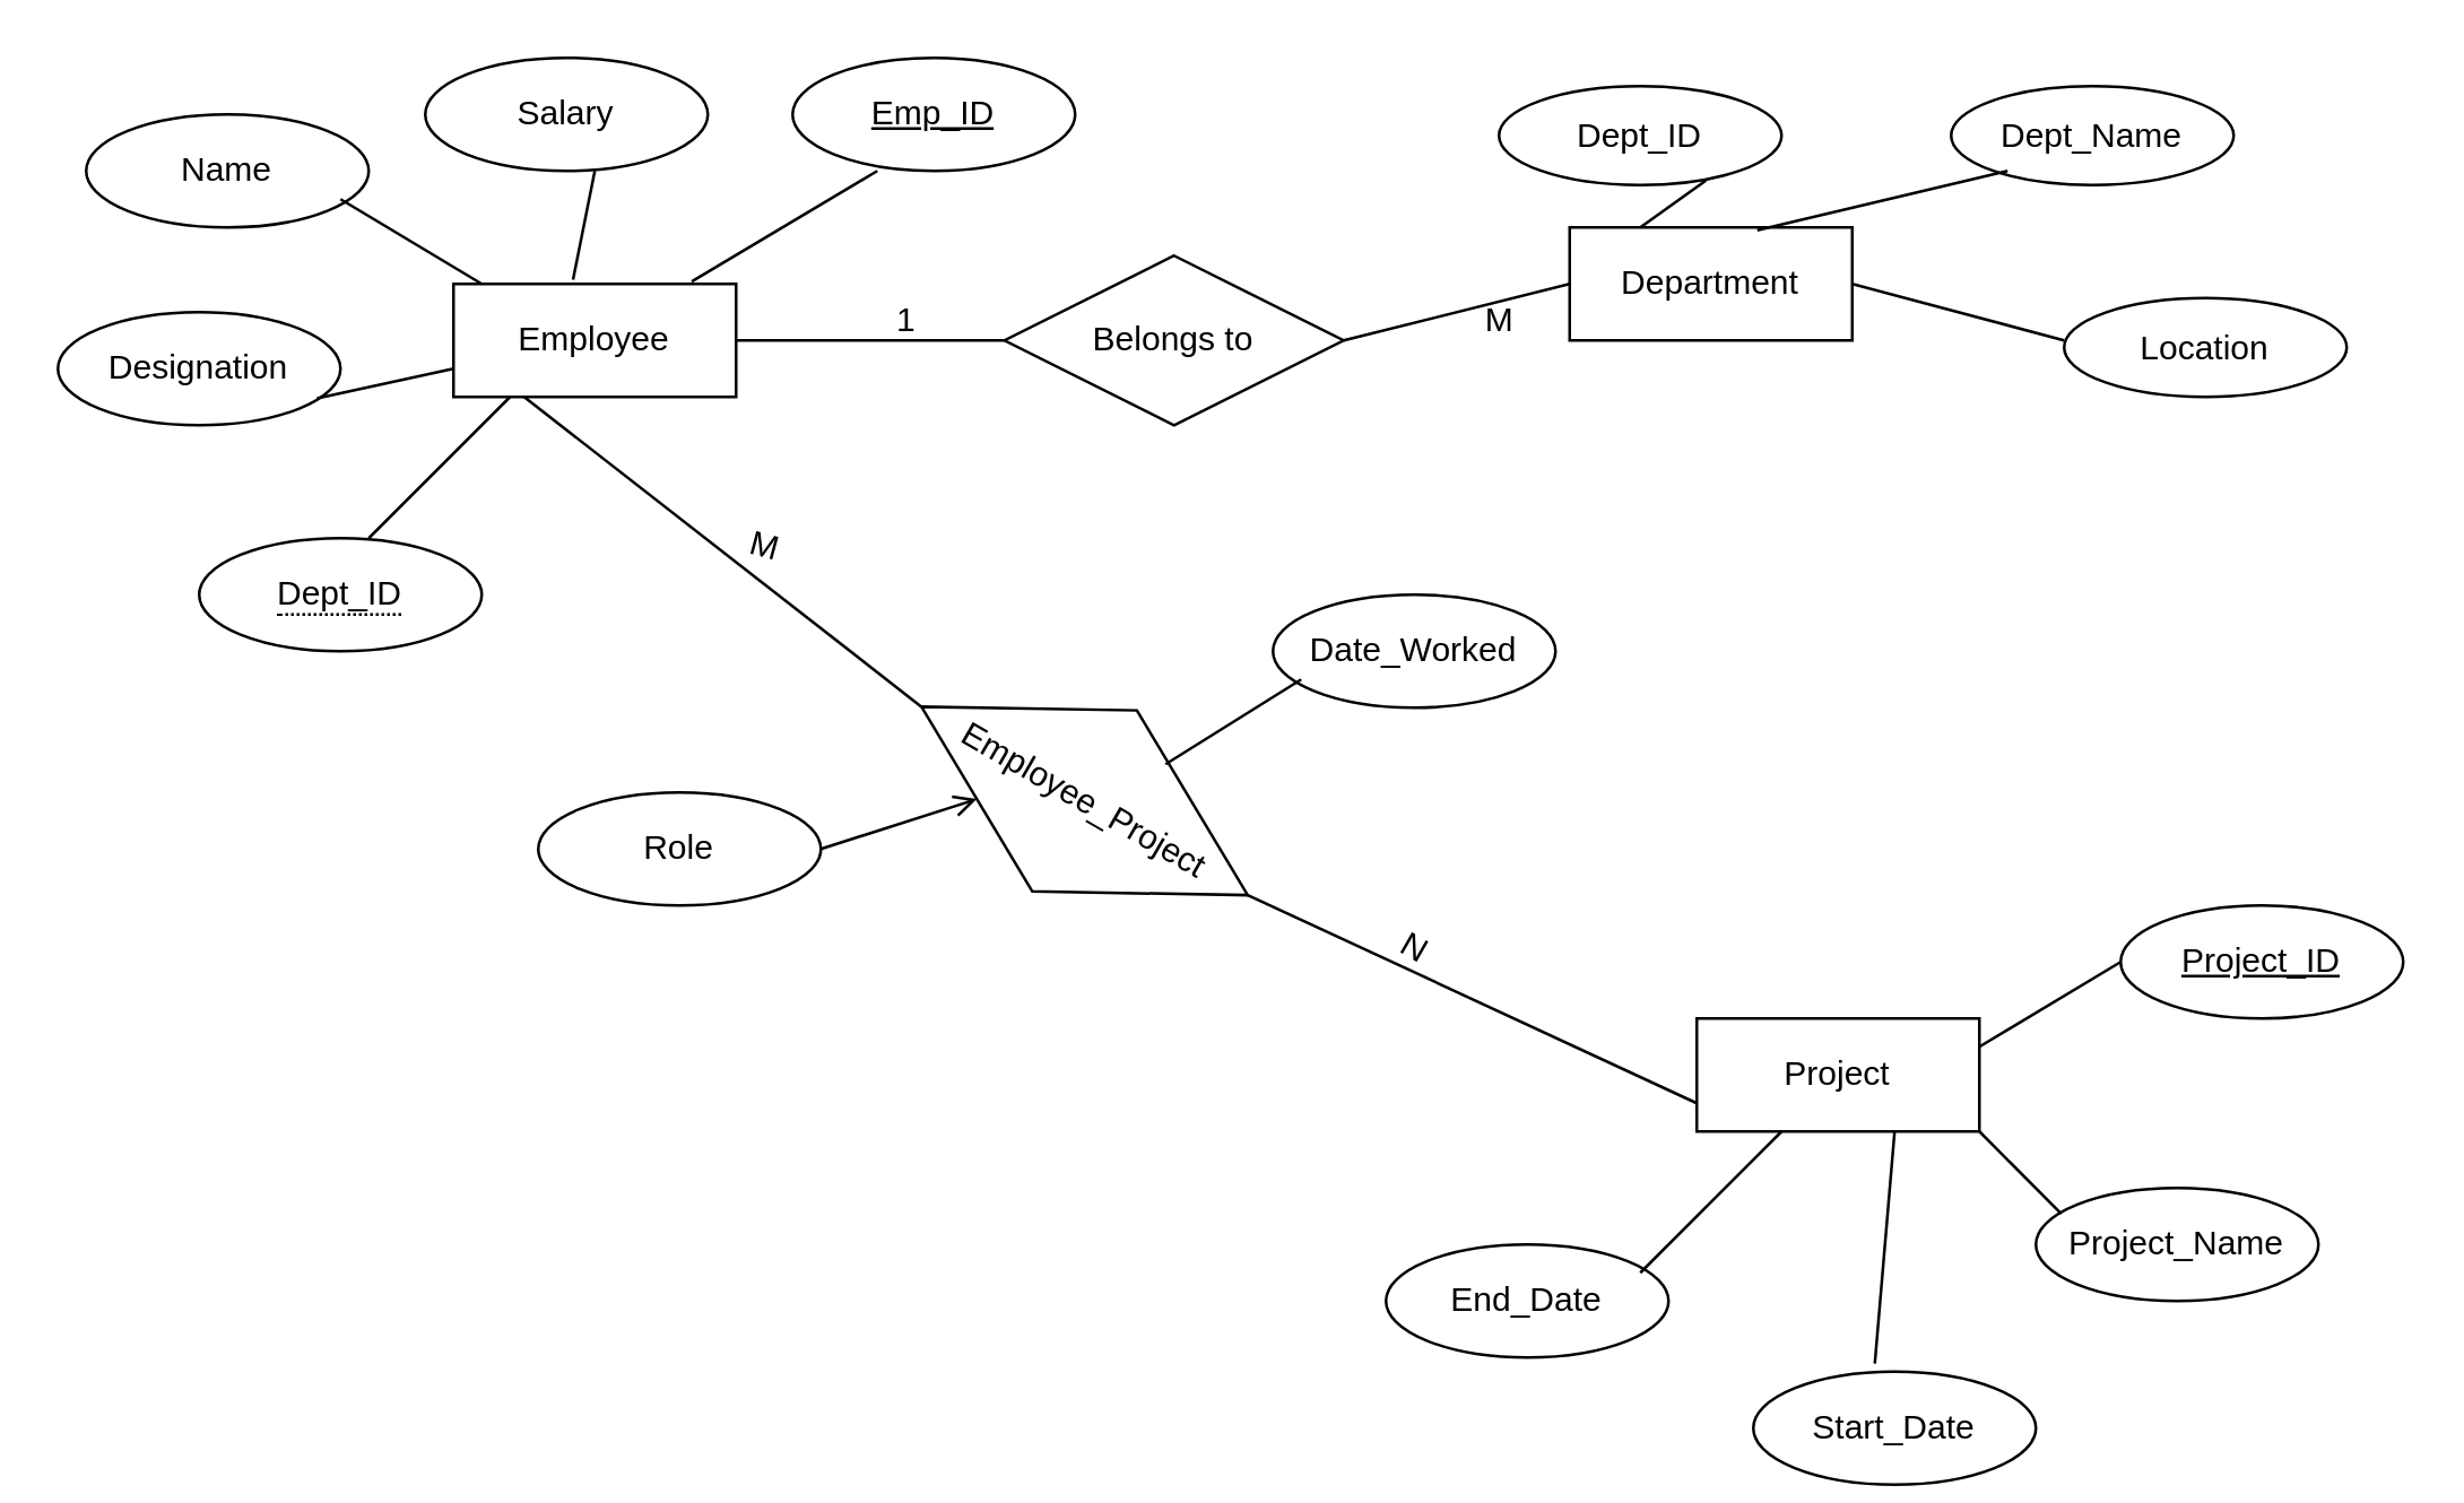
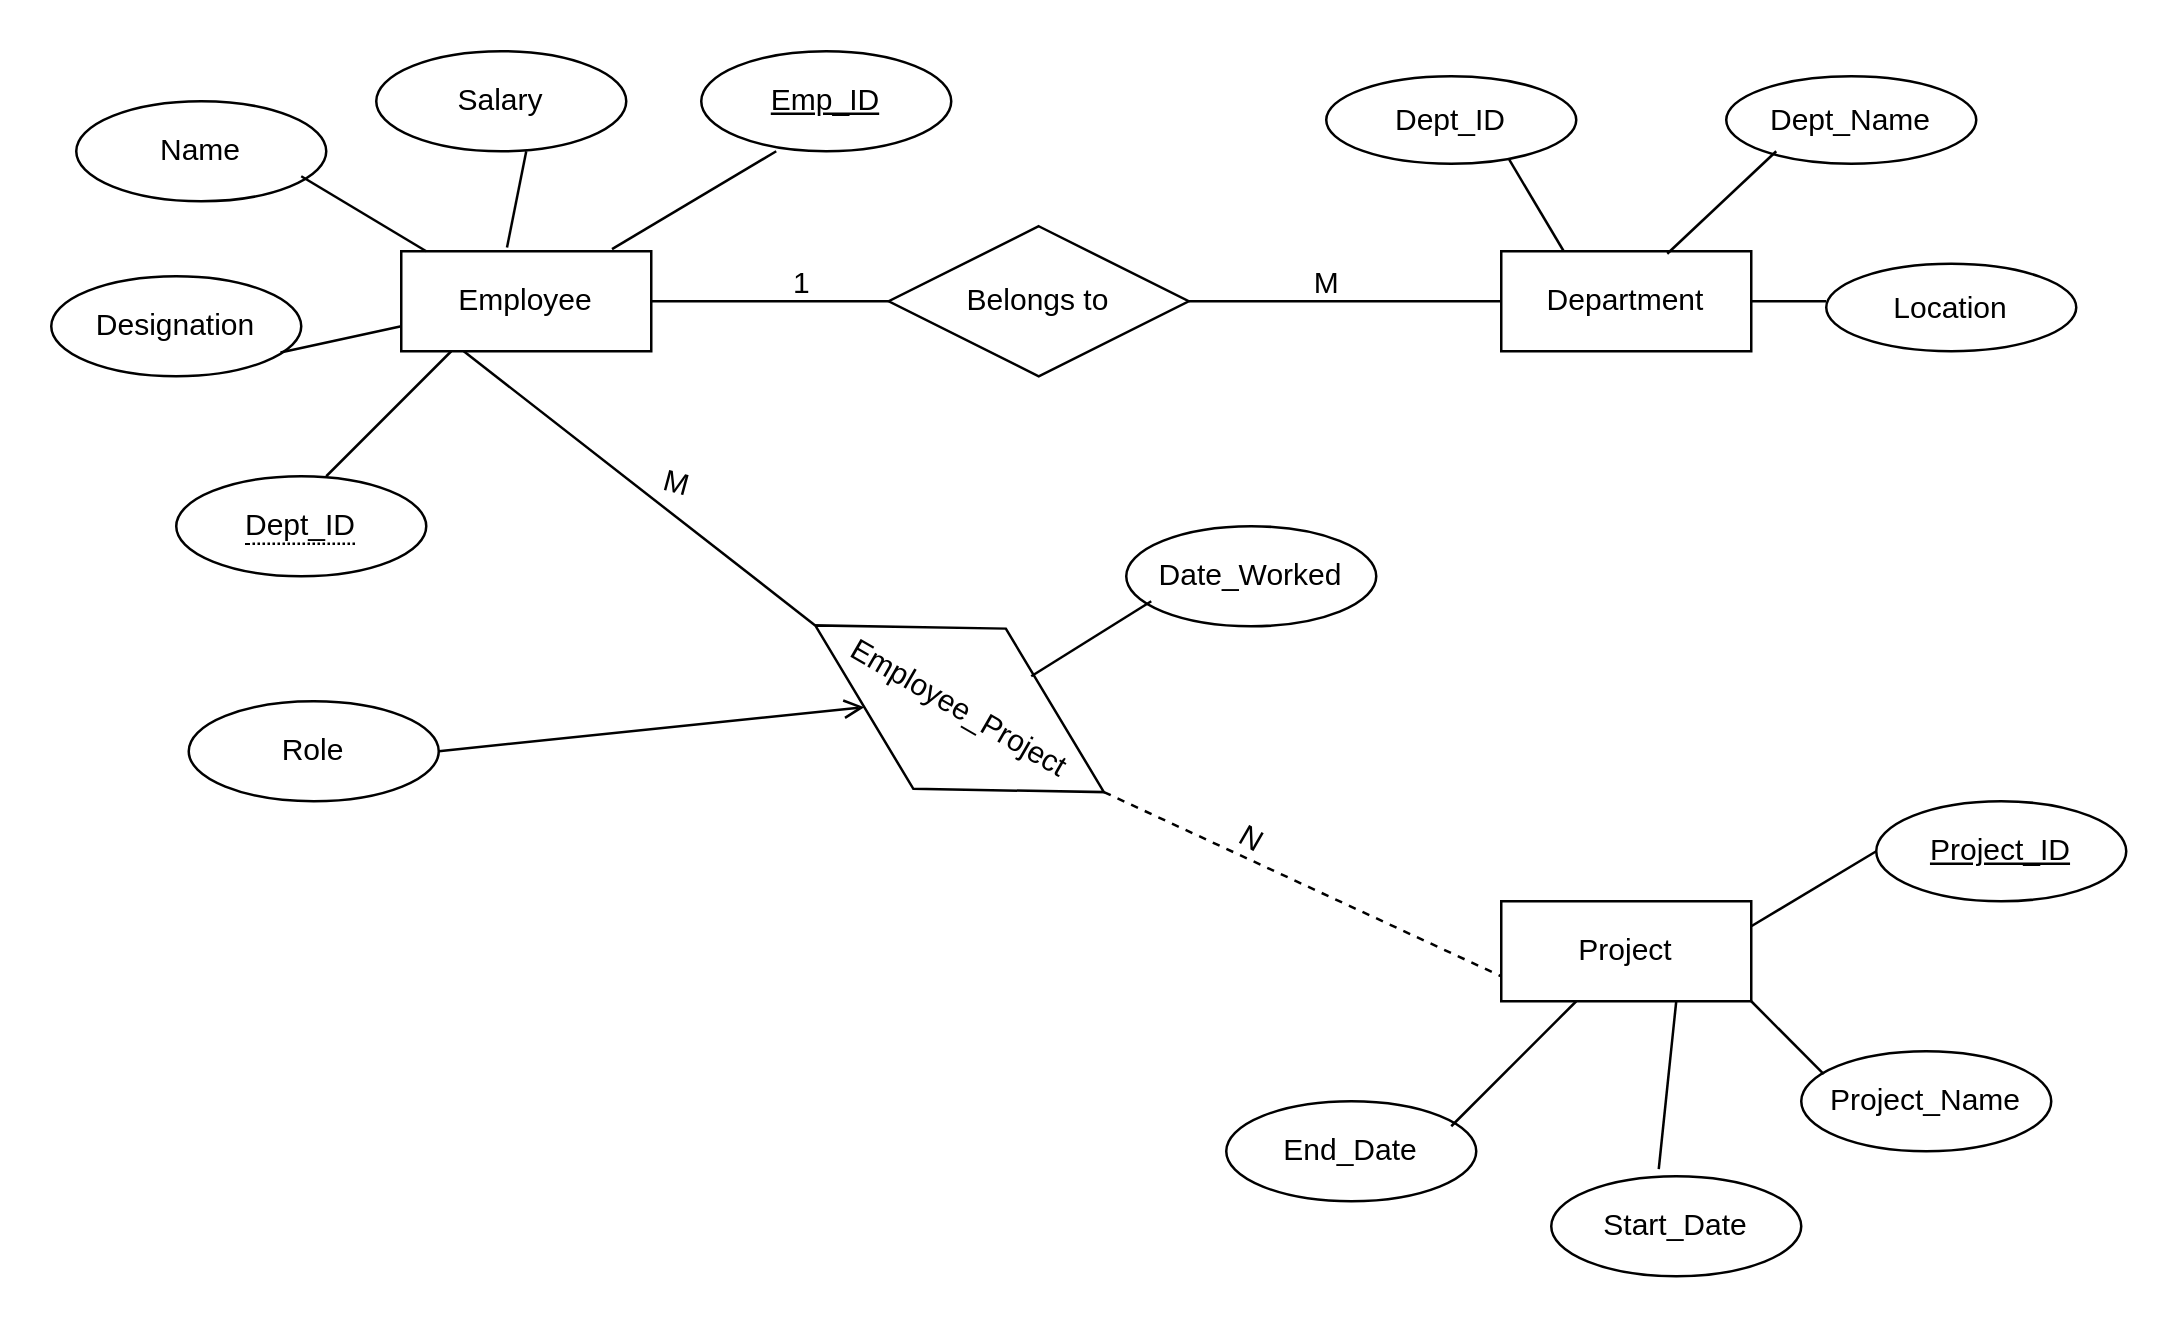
- <mxCell id="2" value="Department" style="whiteSpace=wrap;html=1;align=center;" vertex="1" parent="1"><mxGeometry x="555" y="80" width="100" height="40" as="geometry" /></mxCell>
+ <mxCell id="2" value="Department" style="whiteSpace=wrap;html=1;align=center;" vertex="1" parent="1"><mxGeometry x="600" y="100" width="100" height="40" as="geometry" /></mxCell>
- <mxCell id="19" value="Role" style="ellipse;whiteSpace=wrap;html=1;align=center;" vertex="1" parent="1"><mxGeometry x="190" y="280" width="100" height="40" as="geometry" /></mxCell>
+ <mxCell id="19" value="Role" style="ellipse;whiteSpace=wrap;html=1;align=center;" vertex="1" parent="1"><mxGeometry x="75" y="280" width="100" height="40" as="geometry" /></mxCell>
- <mxCell id="24" value="" style="endArrow=none;html=1;rounded=0;exitX=1;exitY=0.5;exitDx=0;exitDy=0;entryX=0;entryY=0.75;entryDx=0;entryDy=0;" edge="1" parent="1" source="18" target="4"><mxGeometry width="50" height="50" relative="1" as="geometry"><mxPoint x="550" y="420" as="sourcePoint" /><mxPoint x="600" y="370" as="targetPoint" /></mxGeometry></mxCell>
+ <mxCell id="24" value="" style="endArrow=none;html=1;rounded=0;exitX=1;exitY=0.5;exitDx=0;exitDy=0;entryX=0;entryY=0.75;entryDx=0;entryDy=0;dashed=1;" edge="1" parent="1" source="18" target="4"><mxGeometry width="50" height="50" relative="1" as="geometry"><mxPoint x="550" y="420" as="sourcePoint" /><mxPoint x="600" y="370" as="targetPoint" /></mxGeometry></mxCell>
- <mxCell id="14" value="Start_Date" style="ellipse;whiteSpace=wrap;html=1;align=center;" vertex="1" parent="1"><mxGeometry x="620" y="485" width="100" height="40" as="geometry" /></mxCell>
+ <mxCell id="14" value="Start_Date" style="ellipse;whiteSpace=wrap;html=1;align=center;" vertex="1" parent="1"><mxGeometry x="620" y="470" width="100" height="40" as="geometry" /></mxCell>
